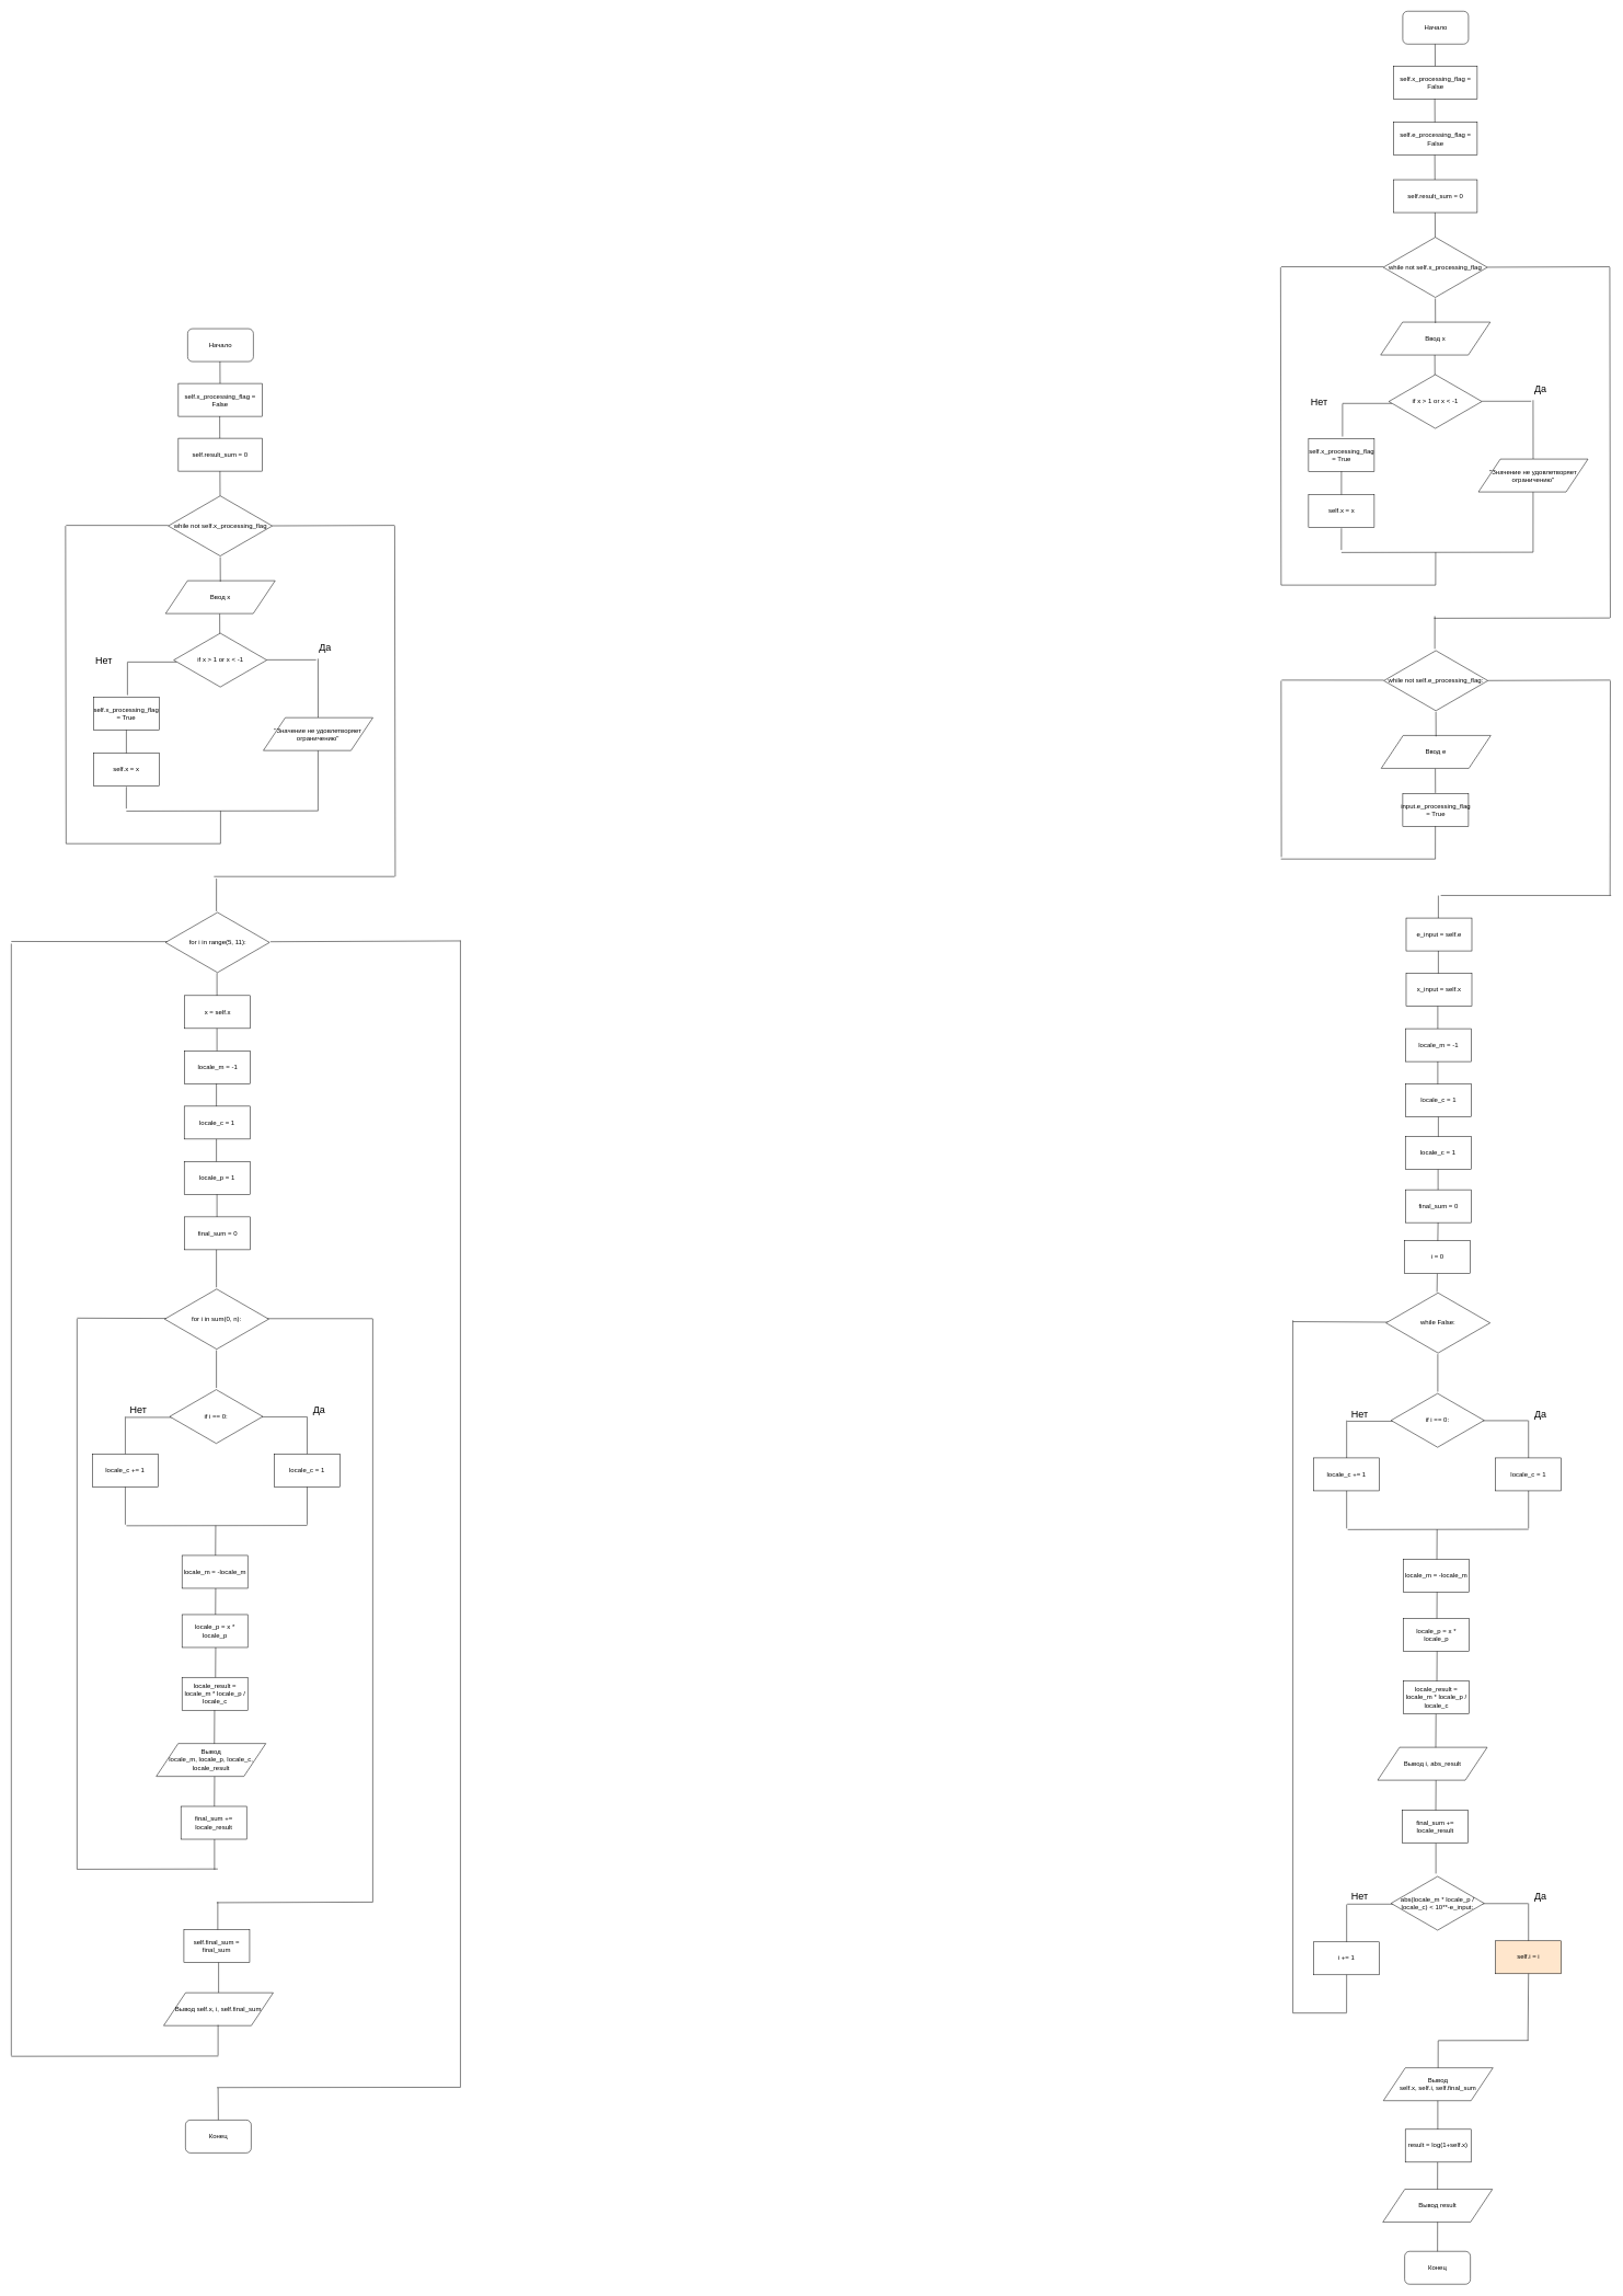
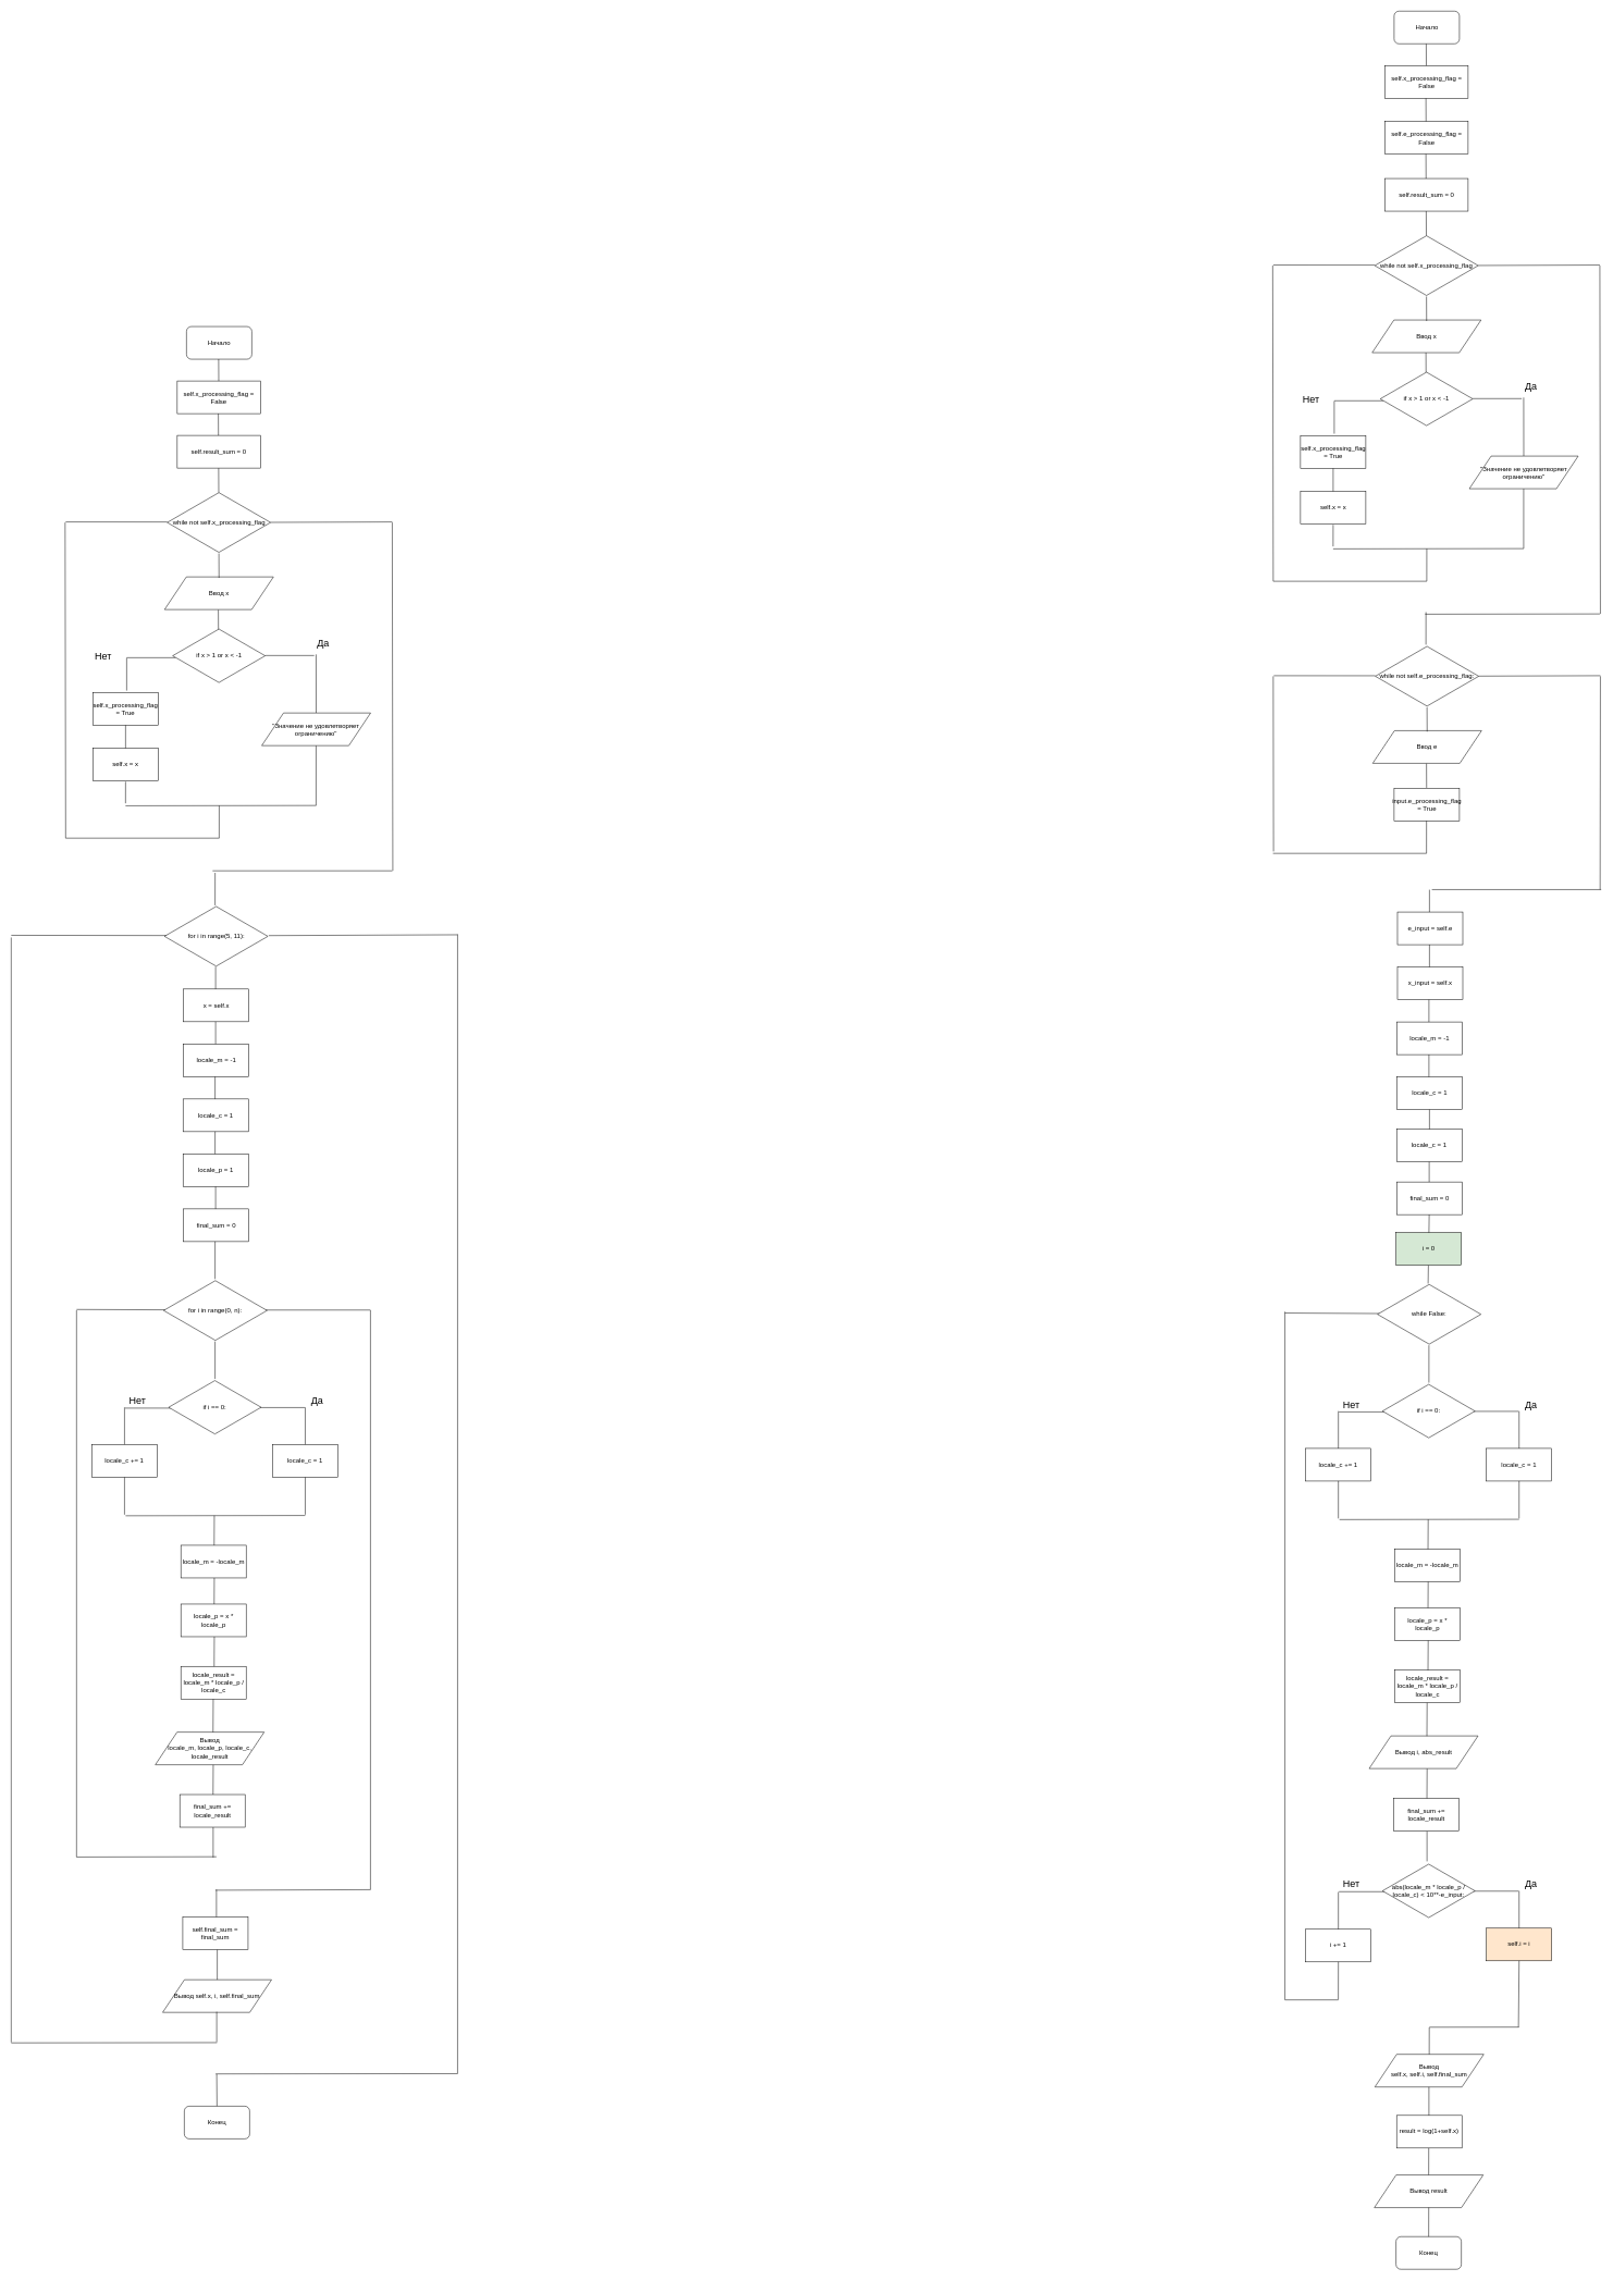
- <mxCell id="178" value="&lt;span&gt;i = 0&lt;/span&gt;" style="rounded=0;whiteSpace=wrap;html=1;" vertex="1" parent="1"><mxGeometry x="2564.214" y="2264.23" width="120" height="60" as="geometry" /></mxCell>
+ <mxCell id="178" value="&lt;span&gt;i = 0&lt;/span&gt;" style="rounded=0;whiteSpace=wrap;html=1;fillColor=#d5e8d4;" vertex="1" parent="1"><mxGeometry x="2564.214" y="2264.23" width="120" height="60" as="geometry" /></mxCell>
- <mxCell id="77" value="&lt;span&gt;for i in sum(0, n):&lt;/span&gt;" style="html=1;whiteSpace=wrap;aspect=fixed;shape=isoRectangle;" vertex="1" parent="1"><mxGeometry x="300" y="2350.357" width="190" height="114" as="geometry" /></mxCell>
+ <mxCell id="77" value="&lt;span&gt;for i in range(0, n):&lt;/span&gt;" style="html=1;whiteSpace=wrap;aspect=fixed;shape=isoRectangle;" vertex="1" parent="1"><mxGeometry x="300" y="2350.357" width="190" height="114" as="geometry" /></mxCell>
